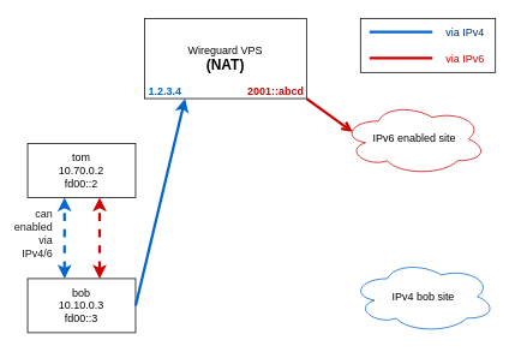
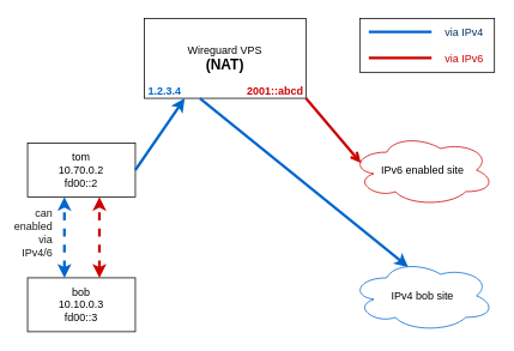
+ <mxCell id="7" value="" style="endArrow=classic;html=1;exitX=1;exitY=0.5;exitDx=0;exitDy=0;entryX=0.25;entryY=1;entryDx=0;entryDy=0;strokeWidth=3;strokeColor=#0066CC;" parent="1" source="2" target="4" edge="1"><mxGeometry width="50" height="50" relative="1" as="geometry"><mxPoint x="180" y="209" as="sourcePoint" /><mxPoint x="230" y="159" as="targetPoint" /></mxGeometry></mxCell>
- <mxCell id="8" value="IPv6 enabled site" style="ellipse;shape=cloud;whiteSpace=wrap;html=1;strokeColor=#CC0000;" parent="1" vertex="1"><mxGeometry x="380" y="114" width="160" height="80" as="geometry" /></mxCell>
+ <mxCell id="8" value="IPv6 enabled site" style="ellipse;shape=cloud;whiteSpace=wrap;html=1;strokeColor=#CC0000;" parent="1" vertex="1"><mxGeometry x="390" y="149" width="160" height="80" as="geometry" /></mxCell>
+ <mxCell id="6" value="" style="endArrow=classic;html=1;entryX=0.4;entryY=0.1;entryDx=0;entryDy=0;entryPerimeter=0;strokeWidth=3;strokeColor=#0066CC;exitX=0.344;exitY=1;exitDx=0;exitDy=0;exitPerimeter=0;" parent="1" source="4" target="5" edge="1"><mxGeometry width="50" height="50" relative="1" as="geometry"><mxPoint x="210" y="111" as="sourcePoint" /><mxPoint x="340" y="219" as="targetPoint" /></mxGeometry></mxCell>
- <mxCell id="10" value="" style="endArrow=classic;html=1;entryX=0.25;entryY=1;entryDx=0;entryDy=0;exitX=1;exitY=0.5;exitDx=0;exitDy=0;strokeWidth=3;strokeColor=#0066CC;" parent="1" source="3" target="4" edge="1"><mxGeometry width="50" height="50" relative="1" as="geometry"><mxPoint x="290" y="269" as="sourcePoint" /><mxPoint x="340" y="219" as="targetPoint" /></mxGeometry></mxCell>
